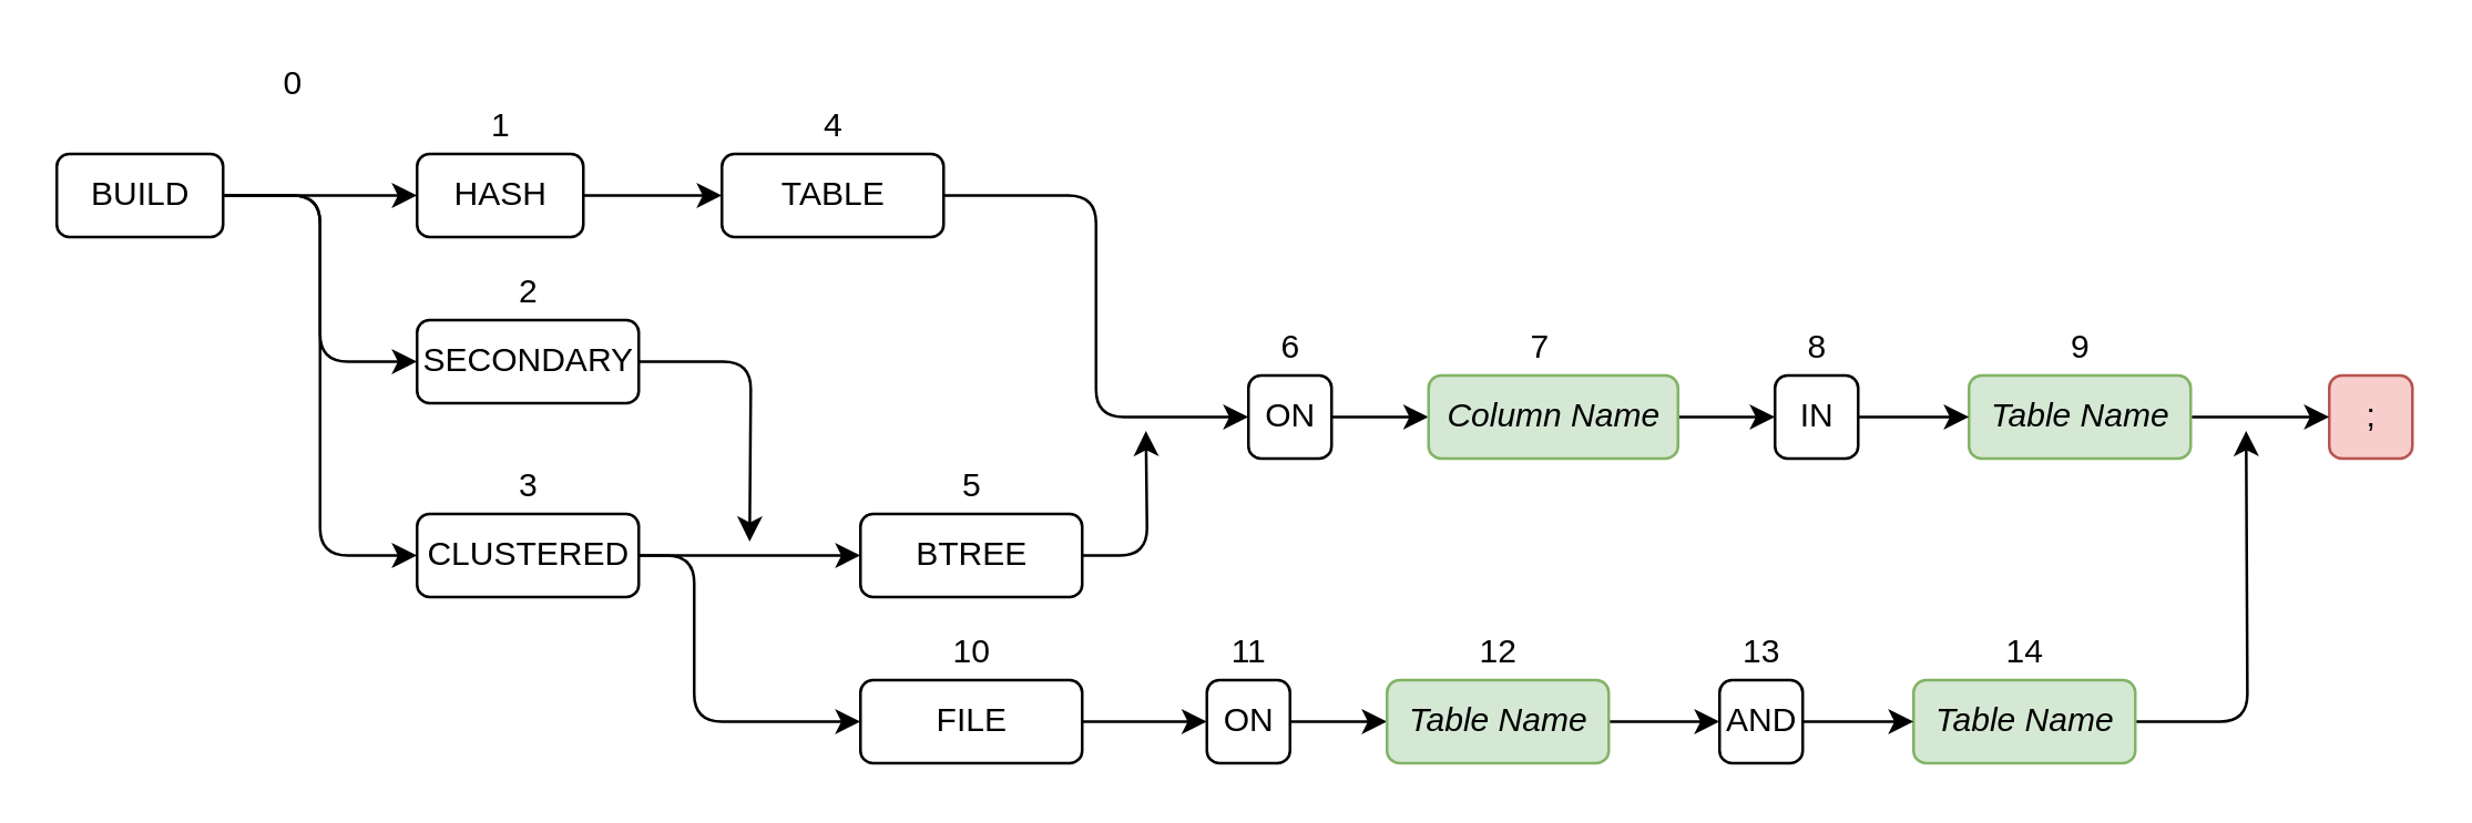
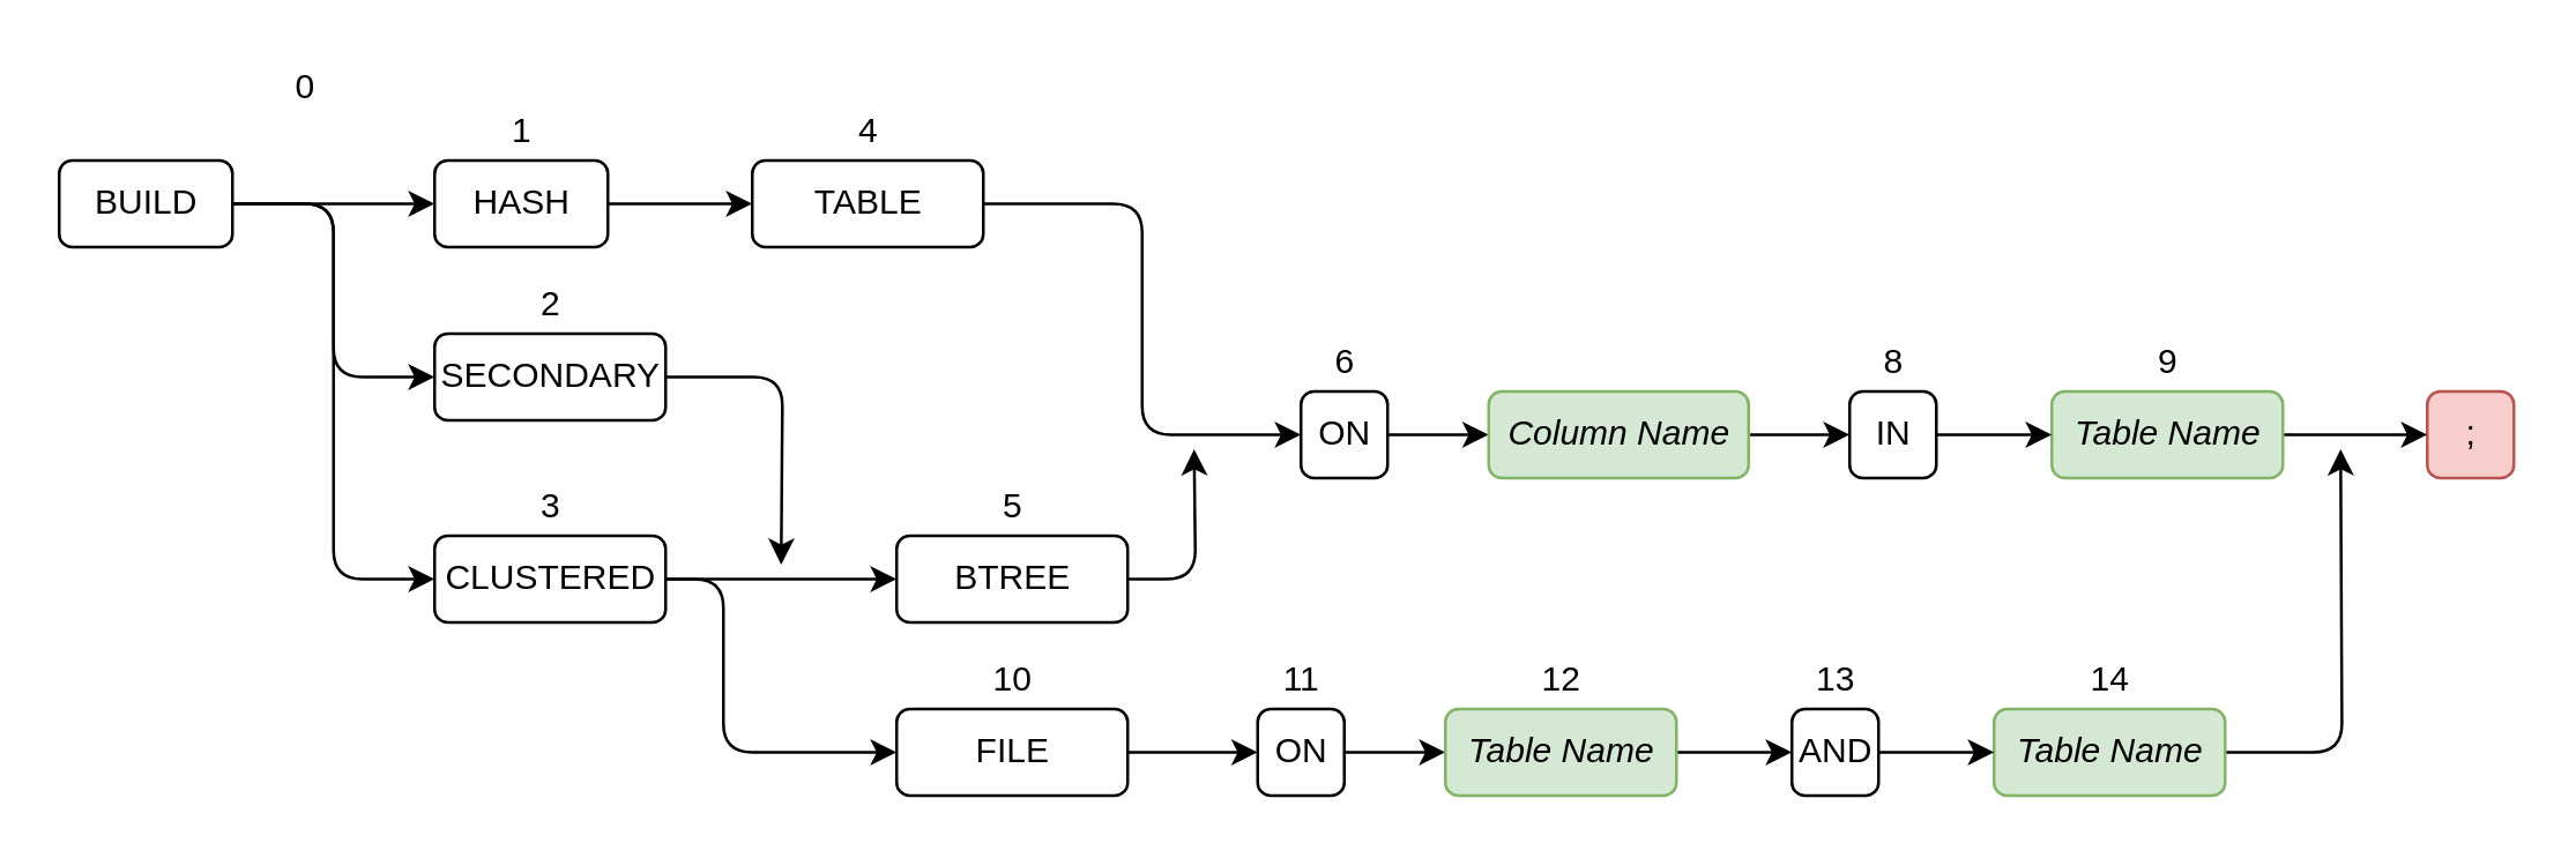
- <mxCell id="14" value="7" style="text;html=1;align=center;verticalAlign=middle;resizable=0;points=[];autosize=1;rounded=1;" parent="1" vertex="1"><mxGeometry x="545" y="115" width="20" height="20" as="geometry" /></mxCell>
